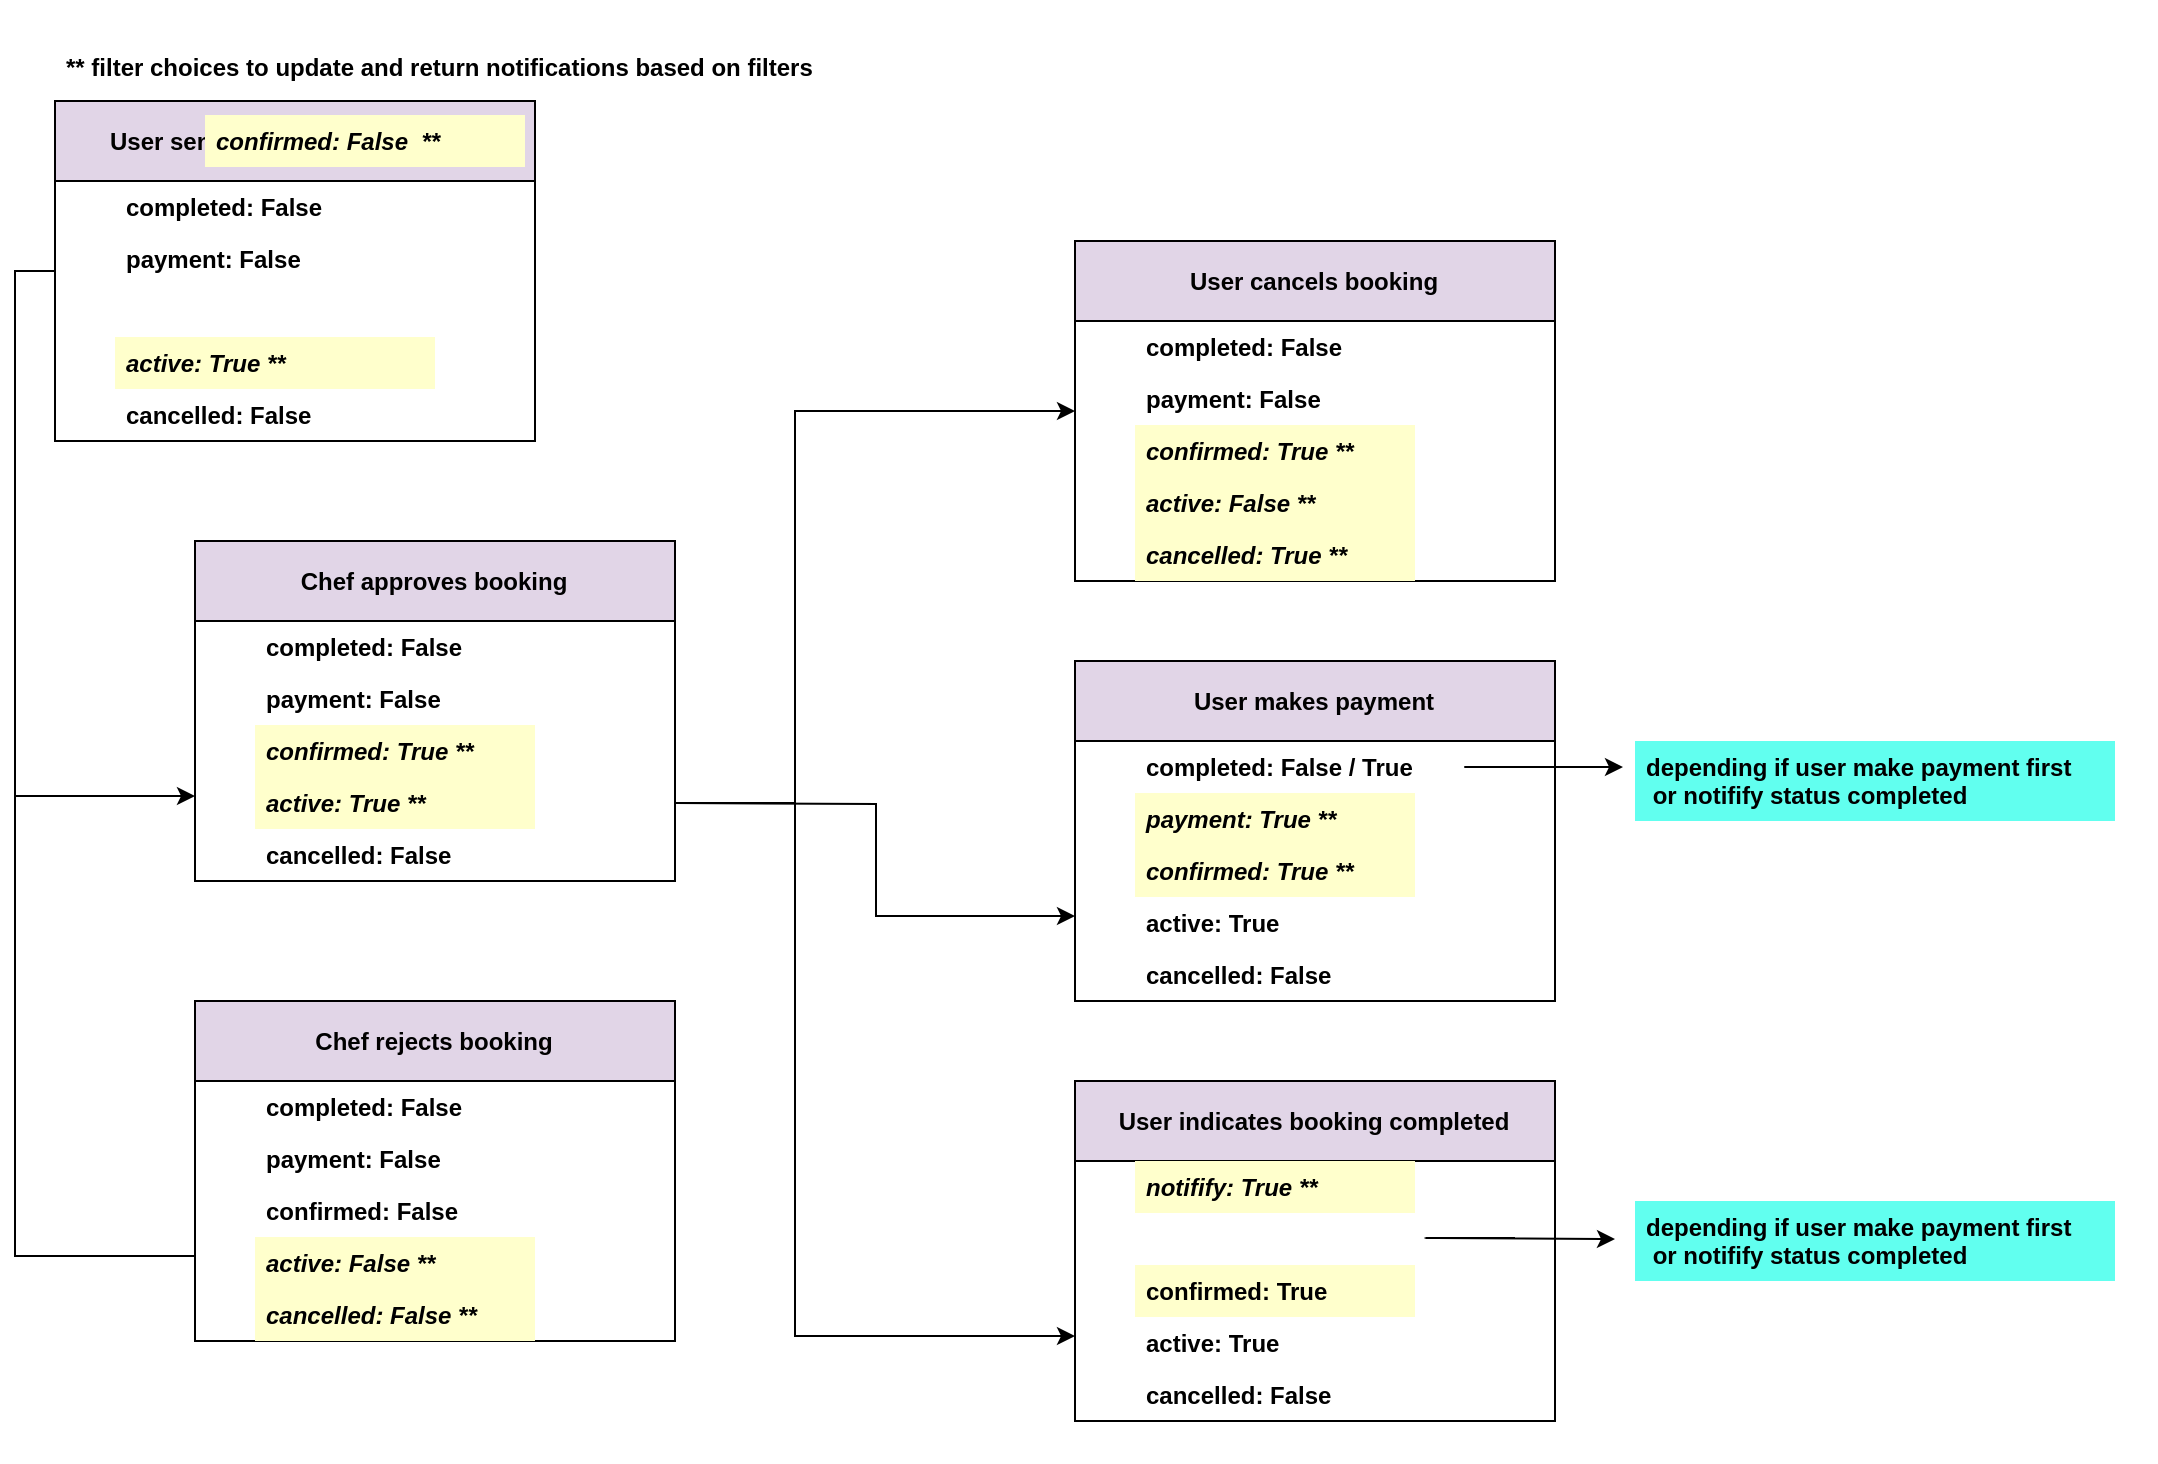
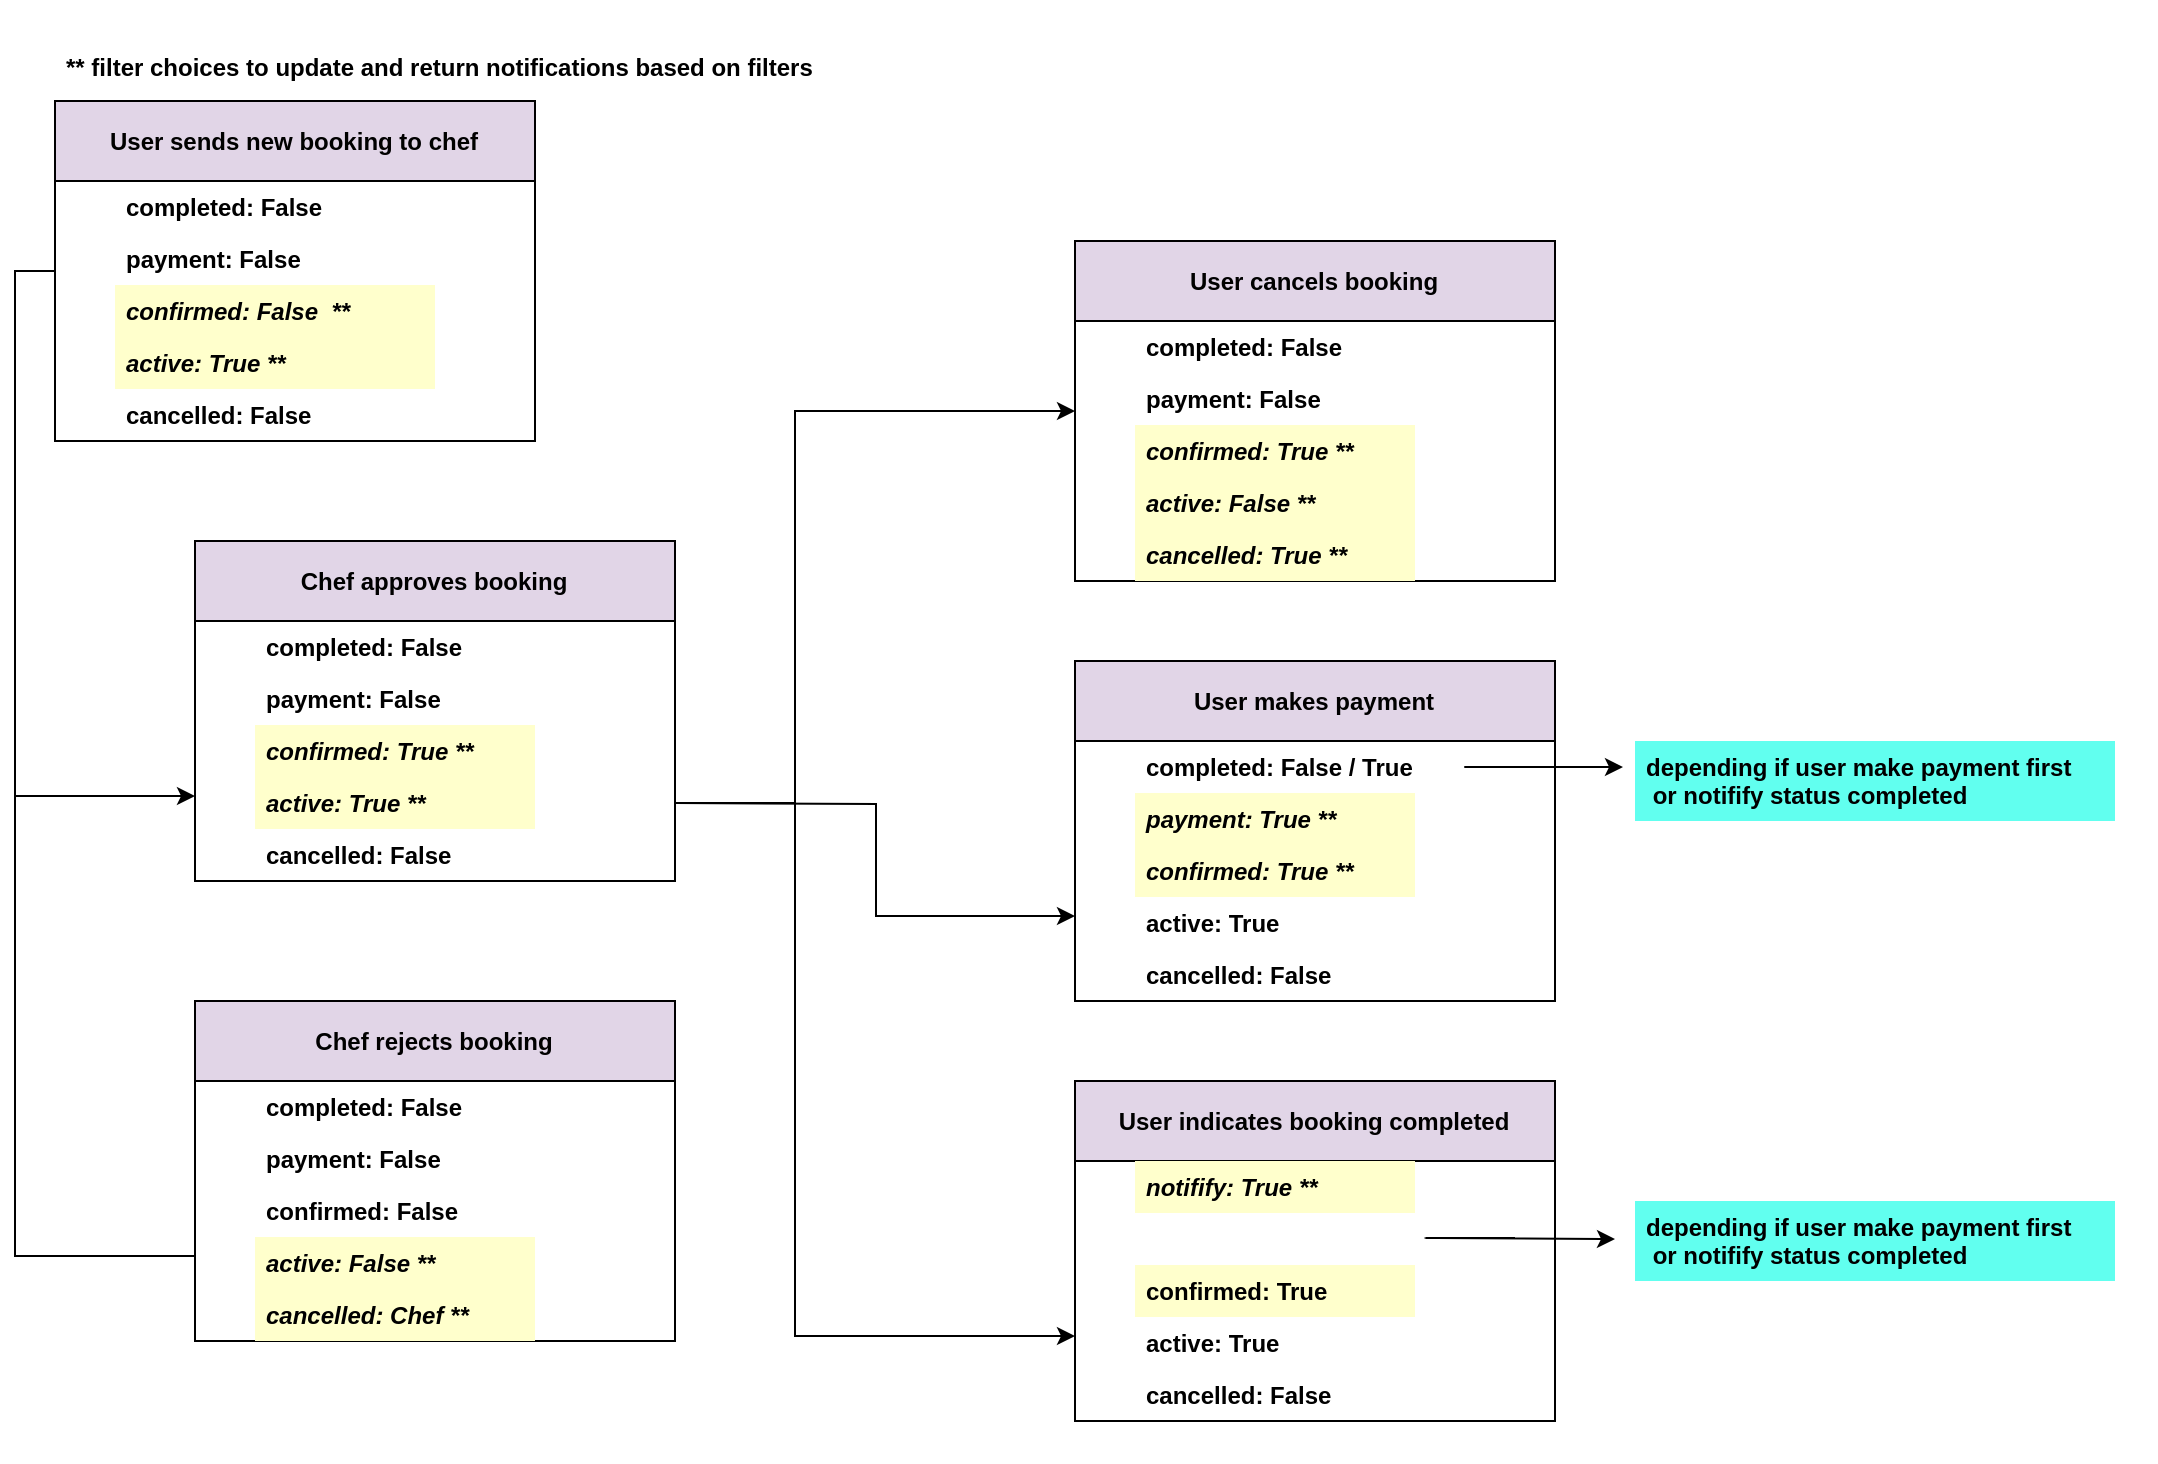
- <mxCell id="6" value="confirmed: False  **" style="text;align=left;verticalAlign=top;spacingLeft=4;spacingRight=4;overflow=hidden;rotatable=0;points=[[0,0.5],[1,0.5]];portConstraint=eastwest;rounded=0;shadow=0;html=0;fontStyle=3;strokeColor=none;fillColor=#FFFFCC;" parent="4" vertex="1"><mxGeometry x="75" y="7" width="160" height="26" as="geometry" /></mxCell>
+ <mxCell id="6" value="confirmed: False  **" style="text;align=left;verticalAlign=top;spacingLeft=4;spacingRight=4;overflow=hidden;rotatable=0;points=[[0,0.5],[1,0.5]];portConstraint=eastwest;rounded=0;shadow=0;html=0;fontStyle=3;strokeColor=none;fillColor=#FFFFCC;" parent="4" vertex="1"><mxGeometry x="30" y="92" width="160" height="26" as="geometry" /></mxCell>
- <mxCell id="15" value="cancelled: False **" style="text;align=left;verticalAlign=top;spacingLeft=4;spacingRight=4;overflow=hidden;rotatable=0;points=[[0,0.5],[1,0.5]];portConstraint=eastwest;rounded=0;shadow=0;html=0;fontStyle=3;fillColor=#FFFFCC;" parent="11" vertex="1"><mxGeometry x="30" y="144" width="140" height="26" as="geometry" /></mxCell>
+ <mxCell id="15" value="cancelled: Chef **" style="text;align=left;verticalAlign=top;spacingLeft=4;spacingRight=4;overflow=hidden;rotatable=0;points=[[0,0.5],[1,0.5]];portConstraint=eastwest;rounded=0;shadow=0;html=0;fontStyle=3;fillColor=#FFFFCC;" parent="11" vertex="1"><mxGeometry x="30" y="144" width="140" height="26" as="geometry" /></mxCell>
